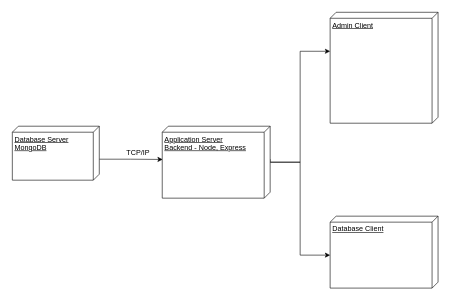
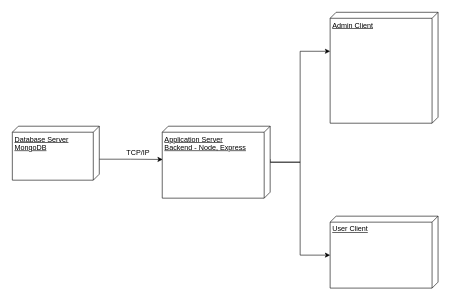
- <mxCell id="9" value="Database Client" style="verticalAlign=top;align=left;spacingTop=8;spacingLeft=2;spacingRight=12;shape=cube;size=10;direction=south;fontStyle=4;html=1;" vertex="1" parent="1"><mxGeometry x="550" y="360" width="180" height="120" as="geometry" /></mxCell>
+ <mxCell id="9" value="User Client" style="verticalAlign=top;align=left;spacingTop=8;spacingLeft=2;spacingRight=12;shape=cube;size=10;direction=south;fontStyle=4;html=1;" vertex="1" parent="1"><mxGeometry x="550" y="360" width="180" height="120" as="geometry" /></mxCell>
